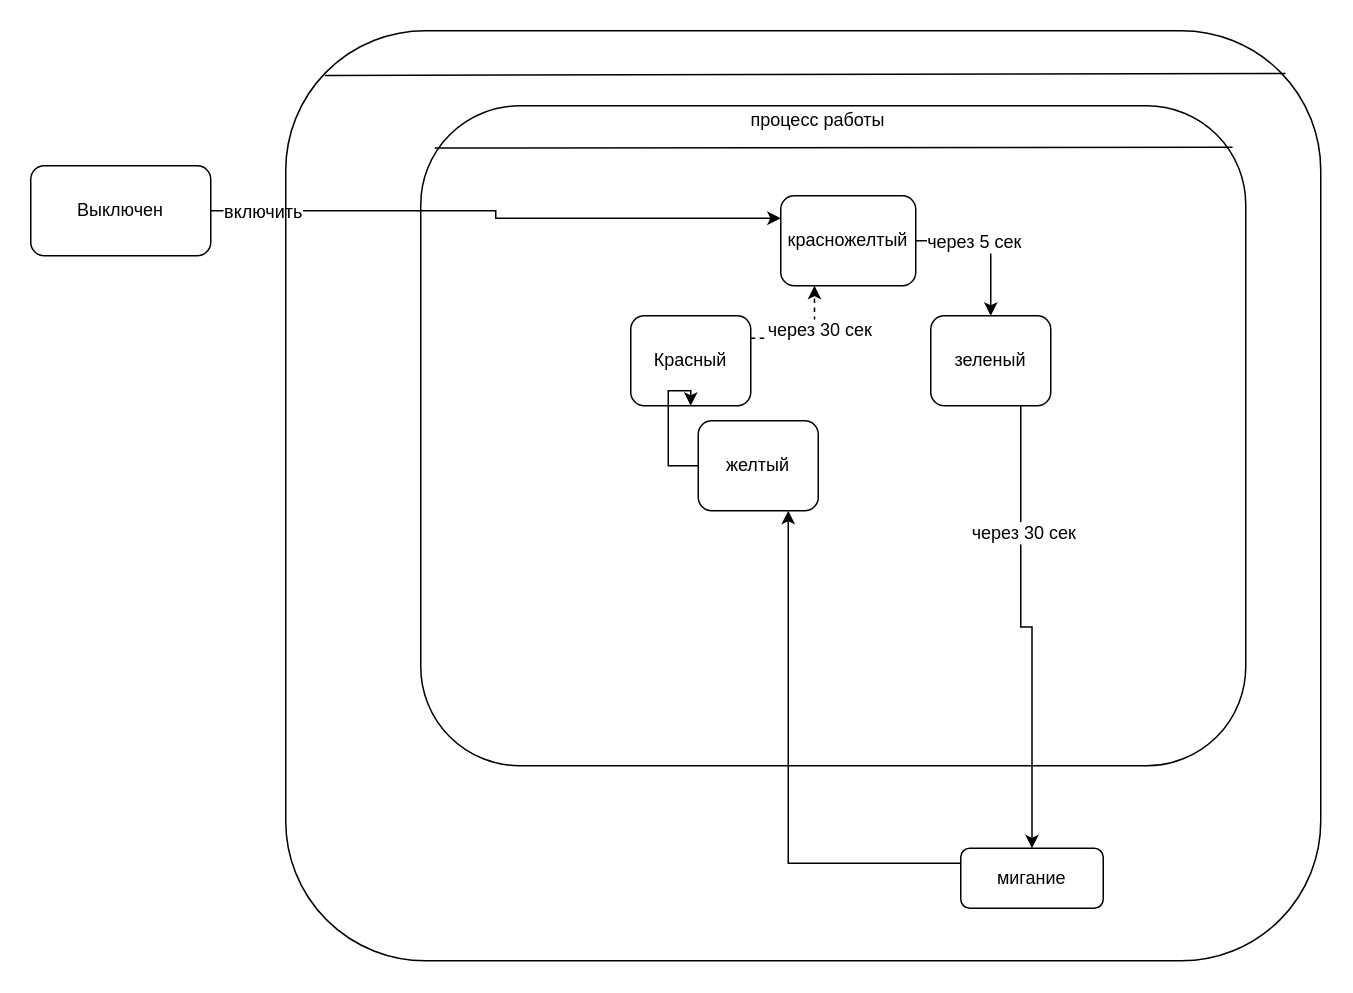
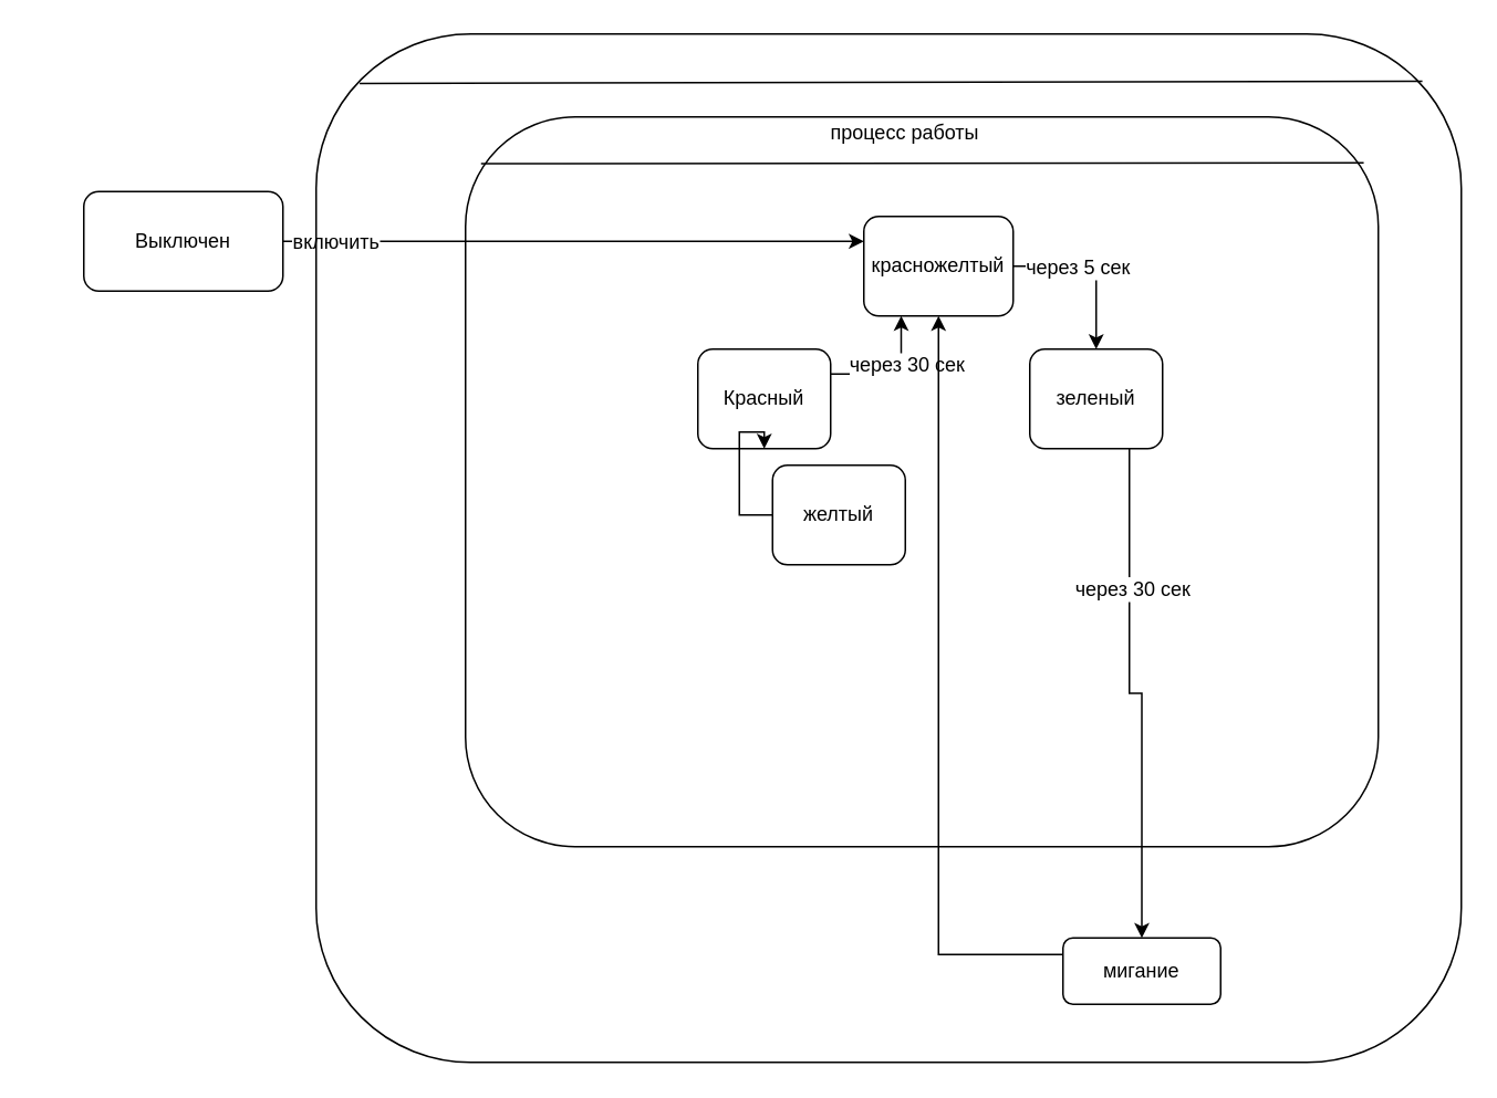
- <mxCell id="5" value="Выключен" style="rounded=1;whiteSpace=wrap;html=1;" vertex="1" parent="1"><mxGeometry x="20" y="110" width="120" height="60" as="geometry" /></mxCell>
+ <mxCell id="5" value="Выключен" style="rounded=1;whiteSpace=wrap;html=1;" vertex="1" parent="1"><mxGeometry x="50" y="115" width="120" height="60" as="geometry" /></mxCell>
- <mxCell id="6" style="edgeStyle=orthogonalEdgeStyle;rounded=0;orthogonalLoop=1;jettySize=auto;html=1;exitX=1;exitY=0.25;exitDx=0;exitDy=0;entryX=0.25;entryY=1;entryDx=0;entryDy=0;dashed=1;" edge="1" parent="1" source="8" target="11"><mxGeometry relative="1" as="geometry" /></mxCell>
+ <mxCell id="6" style="edgeStyle=orthogonalEdgeStyle;rounded=0;orthogonalLoop=1;jettySize=auto;html=1;exitX=1;exitY=0.25;exitDx=0;exitDy=0;entryX=0.25;entryY=1;entryDx=0;entryDy=0;" edge="1" parent="1" source="8" target="11"><mxGeometry relative="1" as="geometry" /></mxCell>
- <mxCell id="17" style="edgeStyle=orthogonalEdgeStyle;rounded=0;orthogonalLoop=1;jettySize=auto;html=1;exitX=0;exitY=0.25;exitDx=0;exitDy=0;entryX=0.75;entryY=1;entryDx=0;entryDy=0;" edge="1" parent="1" source="18" target="16"><mxGeometry relative="1" as="geometry" /></mxCell>
+ <mxCell id="17" style="edgeStyle=orthogonalEdgeStyle;rounded=0;orthogonalLoop=1;jettySize=auto;html=1;exitX=0;exitY=0.25;exitDx=0;exitDy=0;" edge="1" parent="1" source="18" target="11"><mxGeometry relative="1" as="geometry" /></mxCell>
